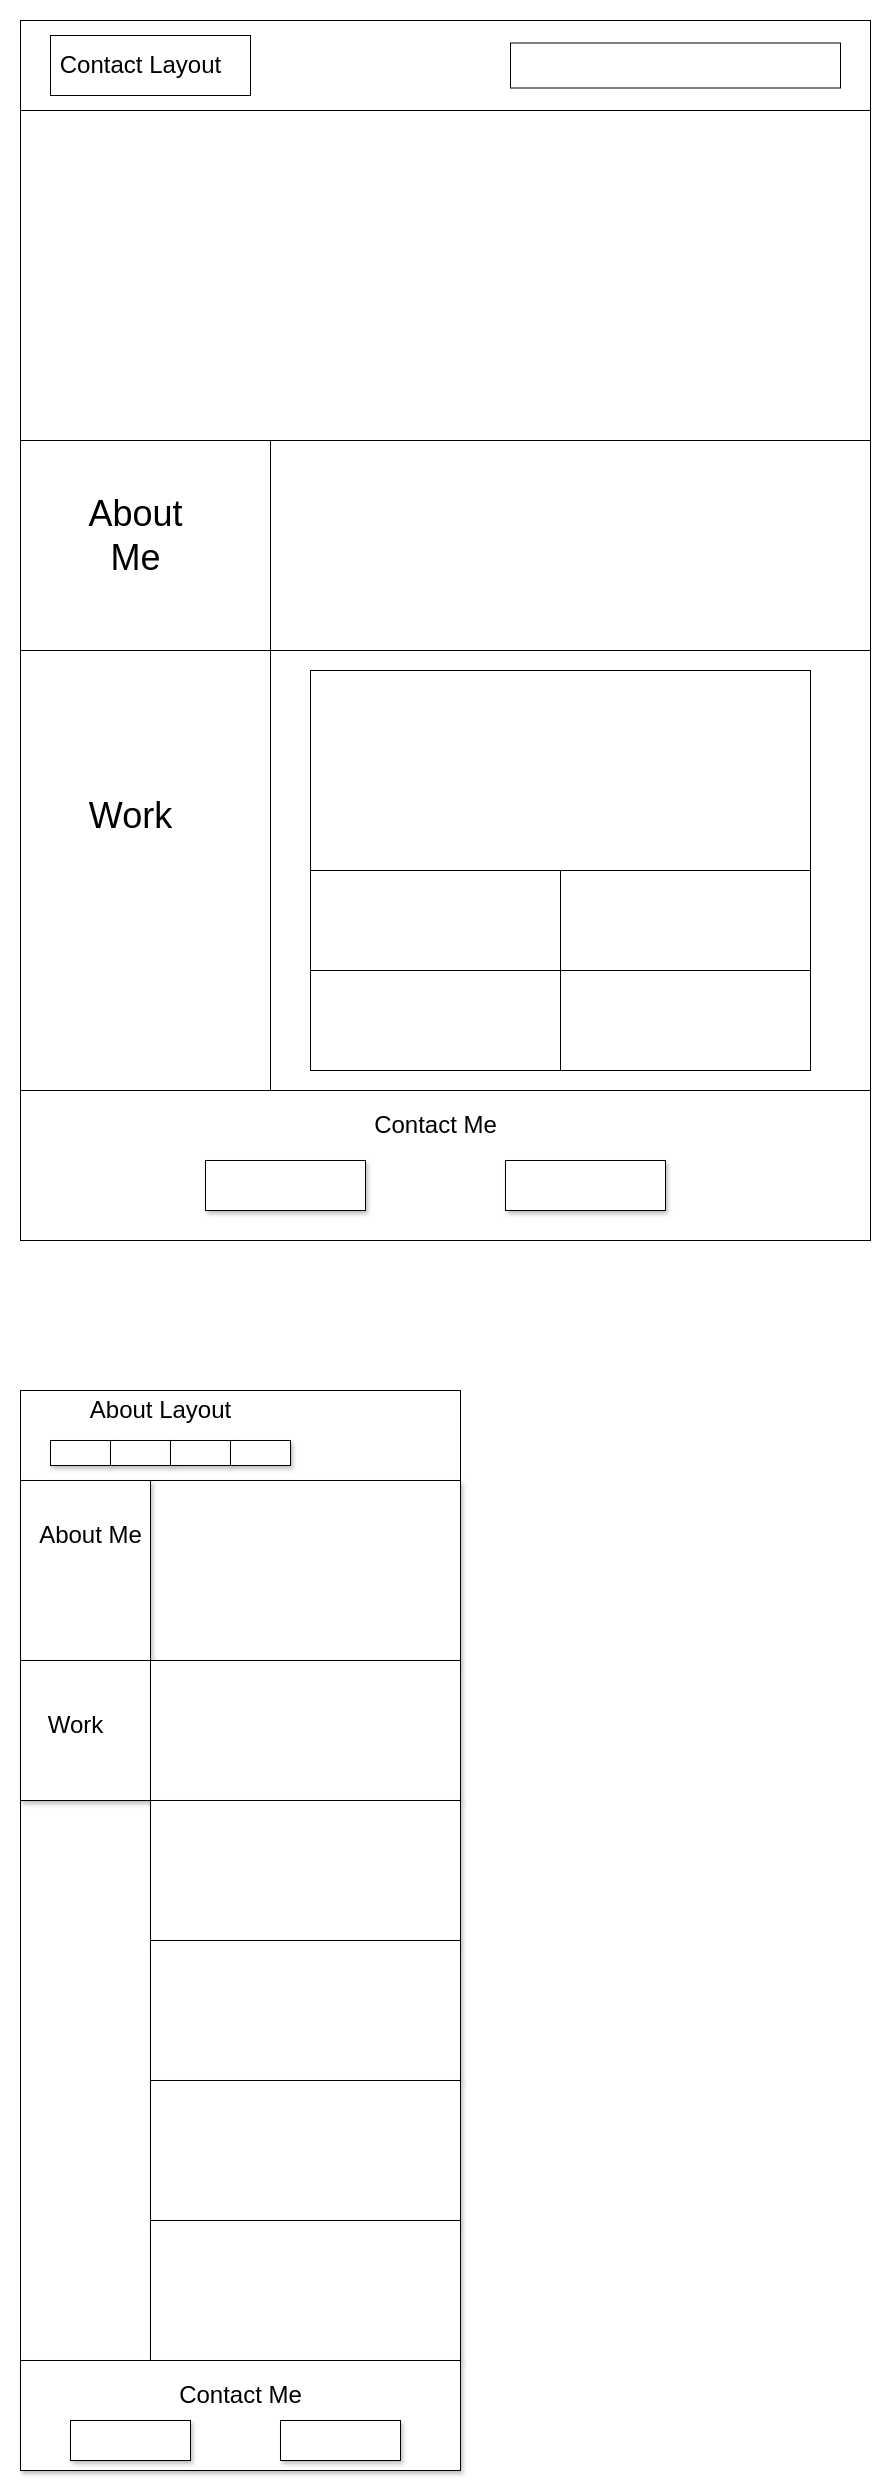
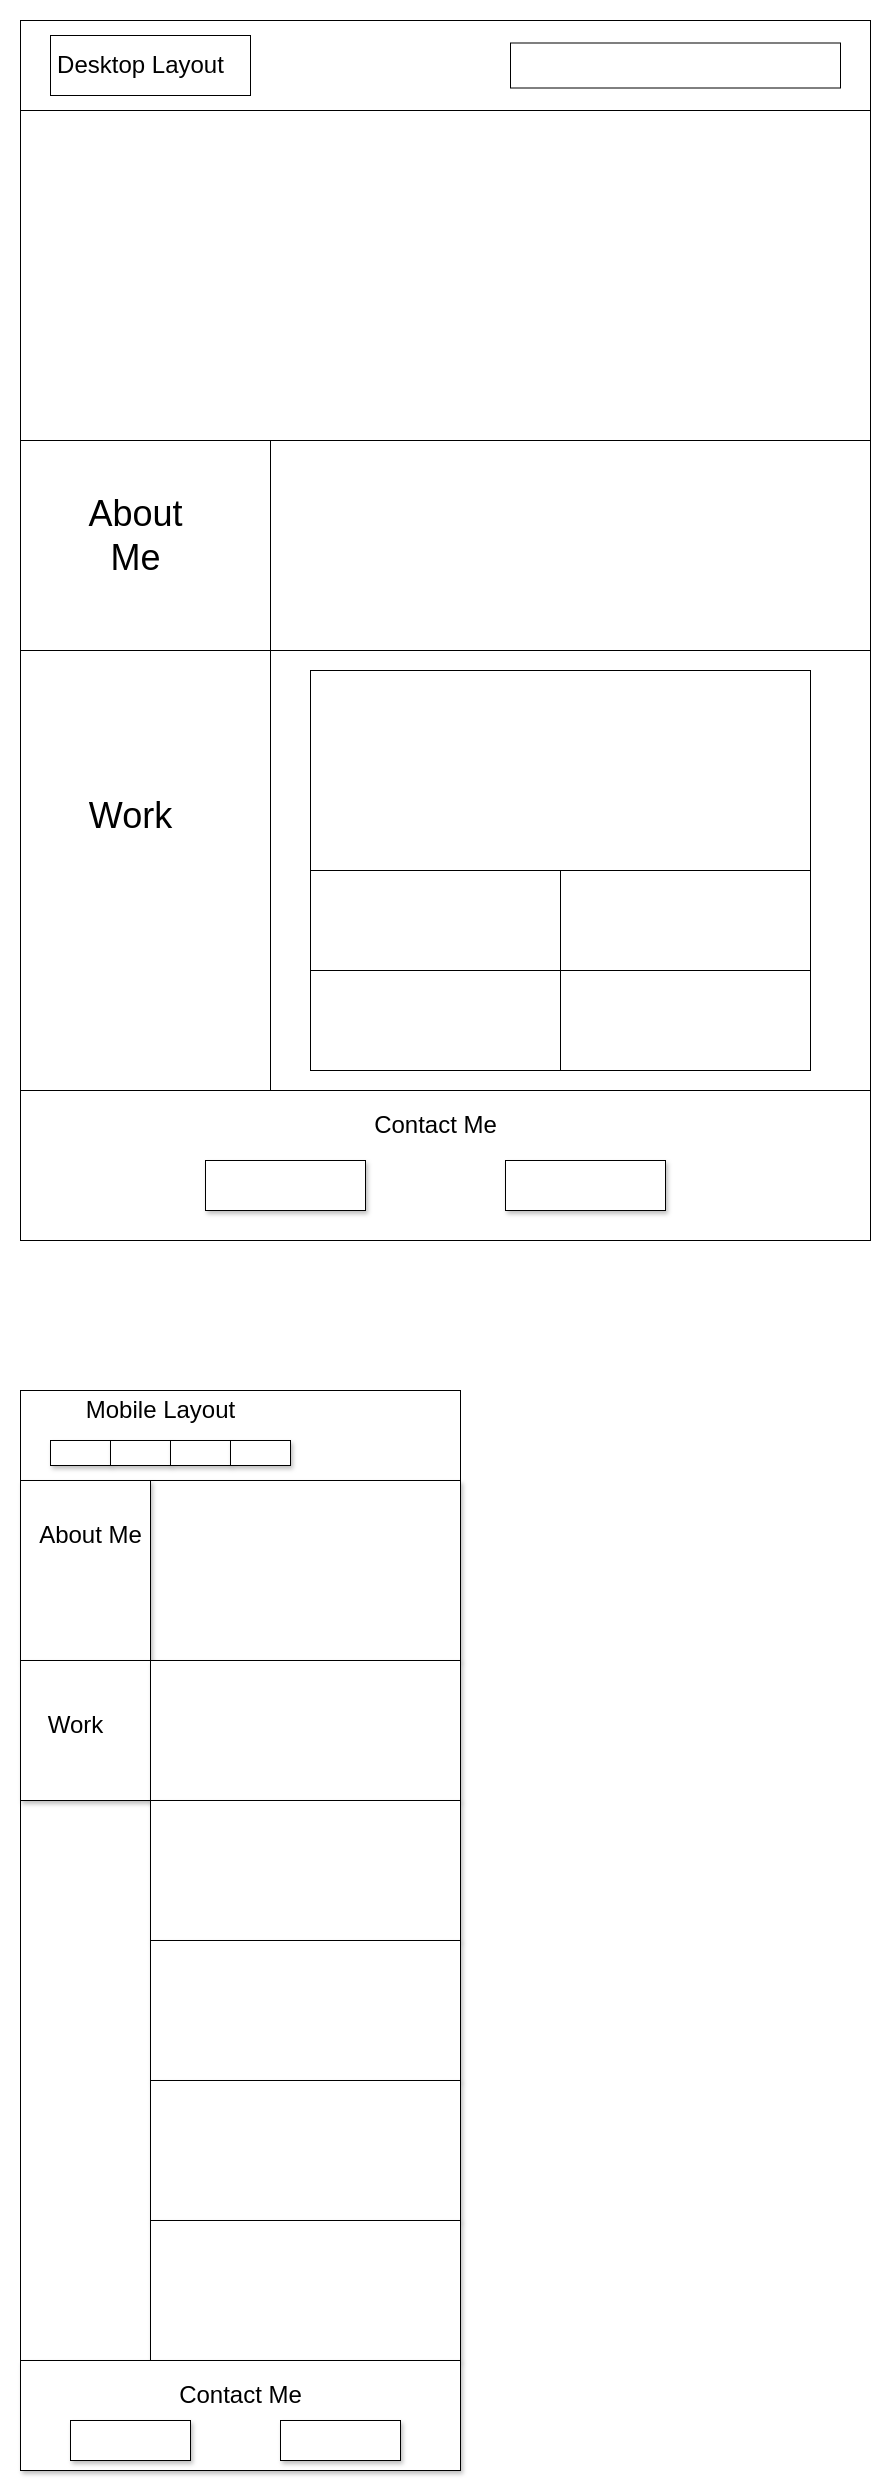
- <mxCell id="18" value="&lt;font style=&quot;font-size: 24px&quot;&gt;Contact Layout&lt;/font&gt;" style="text;html=1;resizable=0;autosize=1;align=center;verticalAlign=middle;points=[];fillColor=none;strokeColor=none;rounded=0;" parent="1" vertex="1"><mxGeometry x="50" y="55" width="180" height="20" as="geometry" /></mxCell>
+ <mxCell id="18" value="&lt;font style=&quot;font-size: 24px&quot;&gt;Desktop Layout&lt;/font&gt;" style="text;html=1;resizable=0;autosize=1;align=center;verticalAlign=middle;points=[];fillColor=none;strokeColor=none;rounded=0;" parent="1" vertex="1"><mxGeometry x="50" y="55" width="180" height="20" as="geometry" /></mxCell>
- <mxCell id="21" value="&lt;font style=&quot;font-size: 24px&quot;&gt;About Layout&lt;/font&gt;" style="text;html=1;resizable=0;autosize=1;align=center;verticalAlign=middle;points=[];fillColor=none;strokeColor=none;rounded=0;" vertex="1" parent="1"><mxGeometry x="80" y="1400" width="160" height="20" as="geometry" /></mxCell>
+ <mxCell id="21" value="&lt;font style=&quot;font-size: 24px&quot;&gt;Mobile Layout&lt;/font&gt;" style="text;html=1;resizable=0;autosize=1;align=center;verticalAlign=middle;points=[];fillColor=none;strokeColor=none;rounded=0;" vertex="1" parent="1"><mxGeometry x="80" y="1400" width="160" height="20" as="geometry" /></mxCell>
